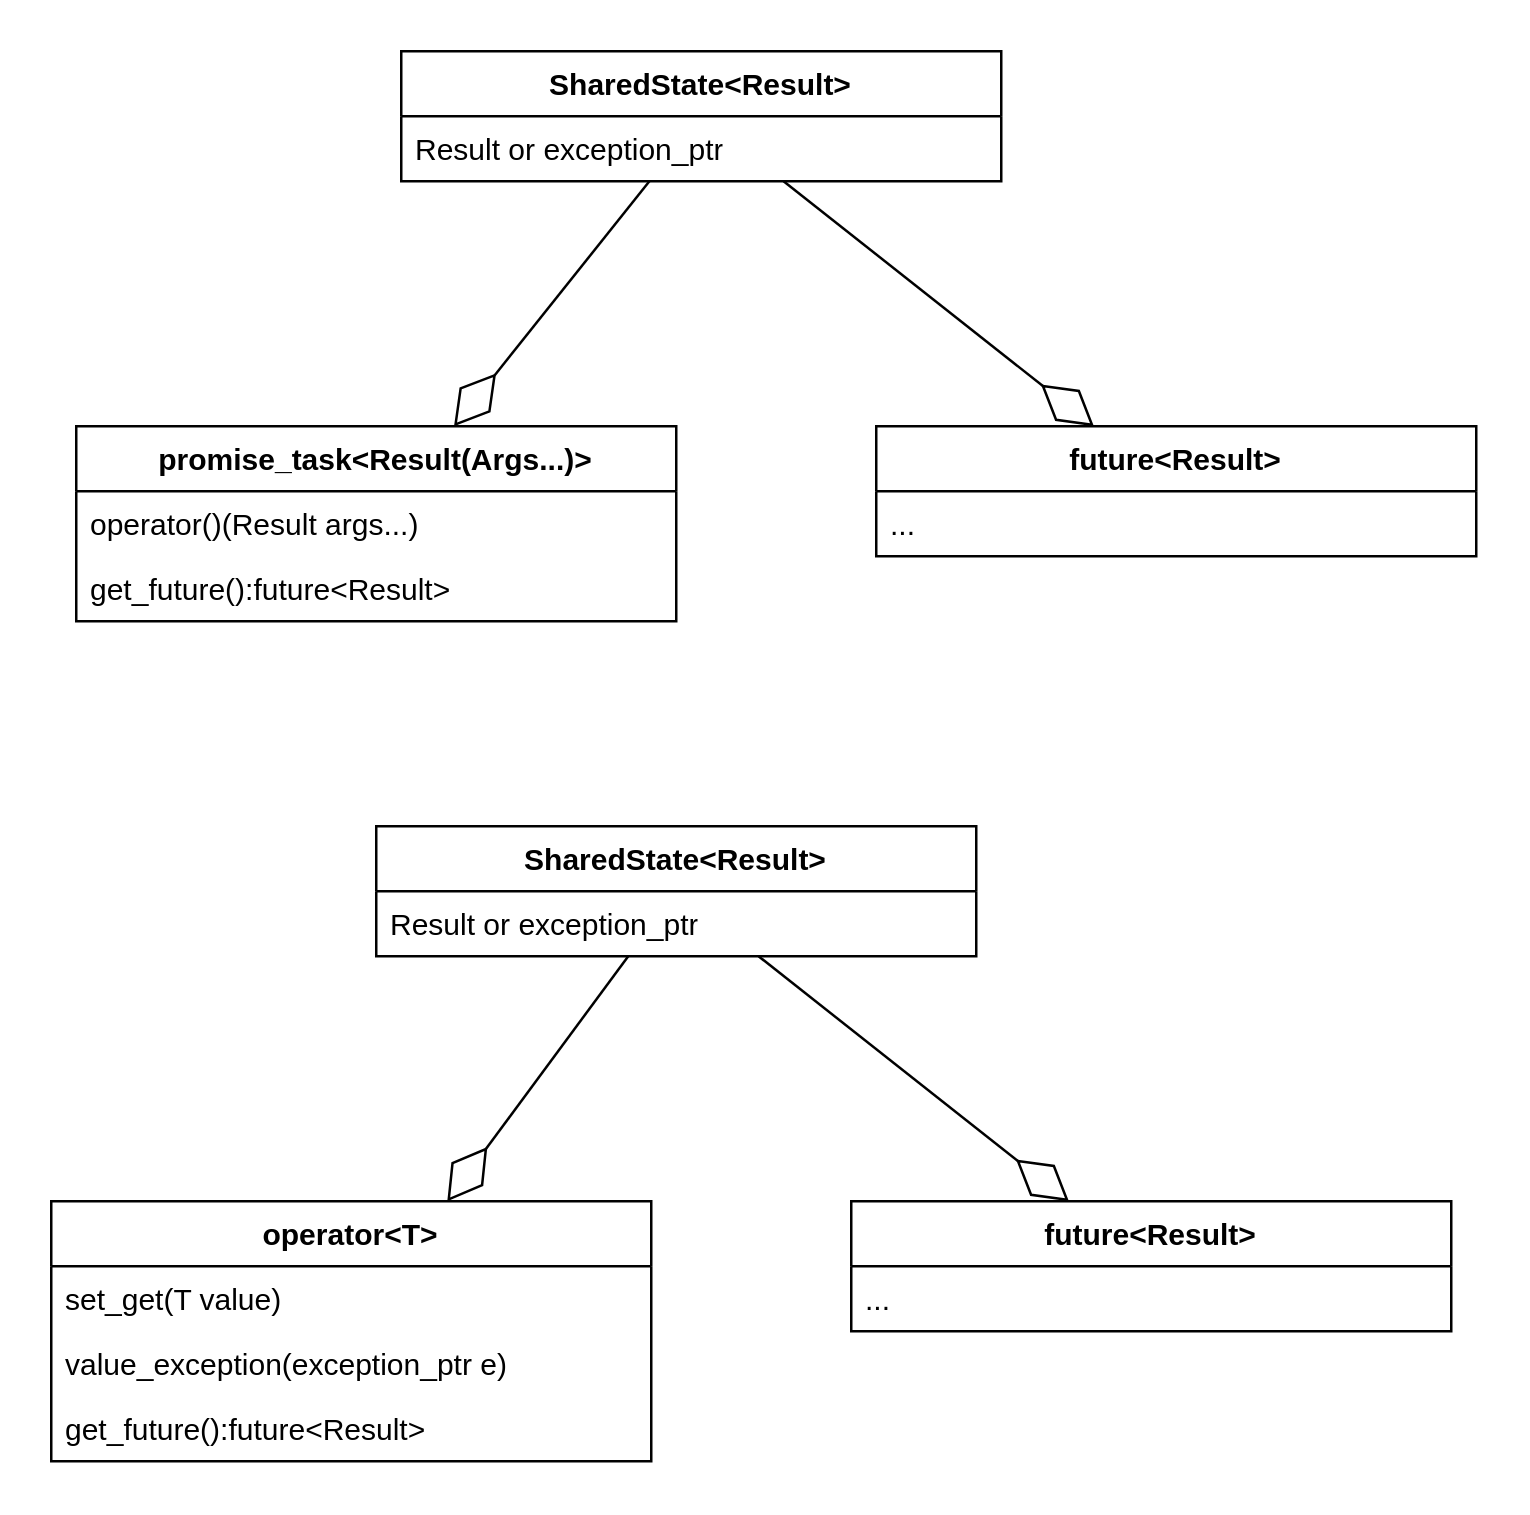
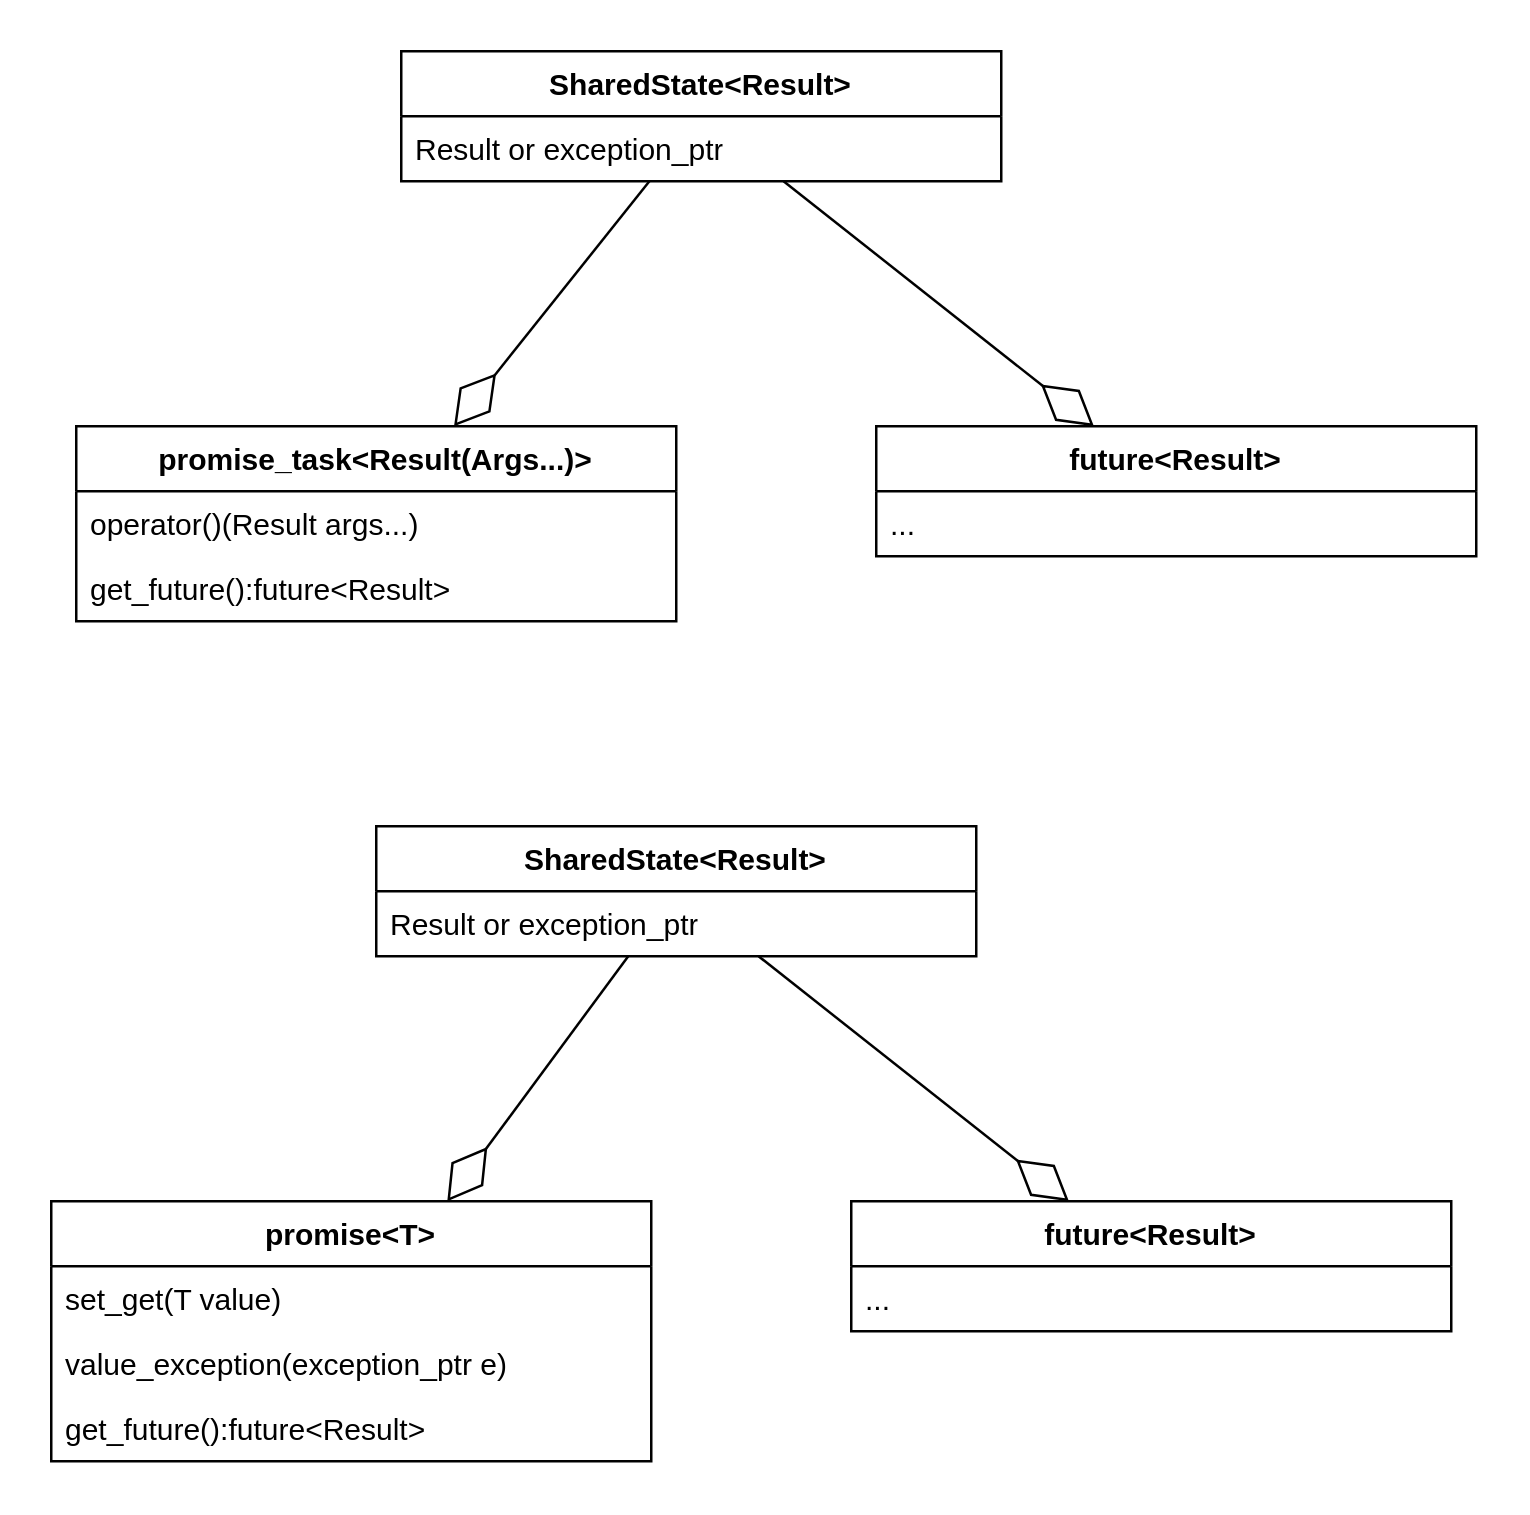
- <mxCell id="11" value="operator&amp;lt;T&amp;gt;" style="swimlane;fontStyle=1;align=center;verticalAlign=top;childLayout=stackLayout;horizontal=1;startSize=26;horizontalStack=0;resizeParent=1;resizeParentMax=0;resizeLast=0;collapsible=1;marginBottom=0;whiteSpace=wrap;html=1;" vertex="1" parent="1"><mxGeometry x="20" y="480" width="240" height="104" as="geometry" /></mxCell>
+ <mxCell id="11" value="promise&amp;lt;T&amp;gt;" style="swimlane;fontStyle=1;align=center;verticalAlign=top;childLayout=stackLayout;horizontal=1;startSize=26;horizontalStack=0;resizeParent=1;resizeParentMax=0;resizeLast=0;collapsible=1;marginBottom=0;whiteSpace=wrap;html=1;" vertex="1" parent="1"><mxGeometry x="20" y="480" width="240" height="104" as="geometry" /></mxCell>
